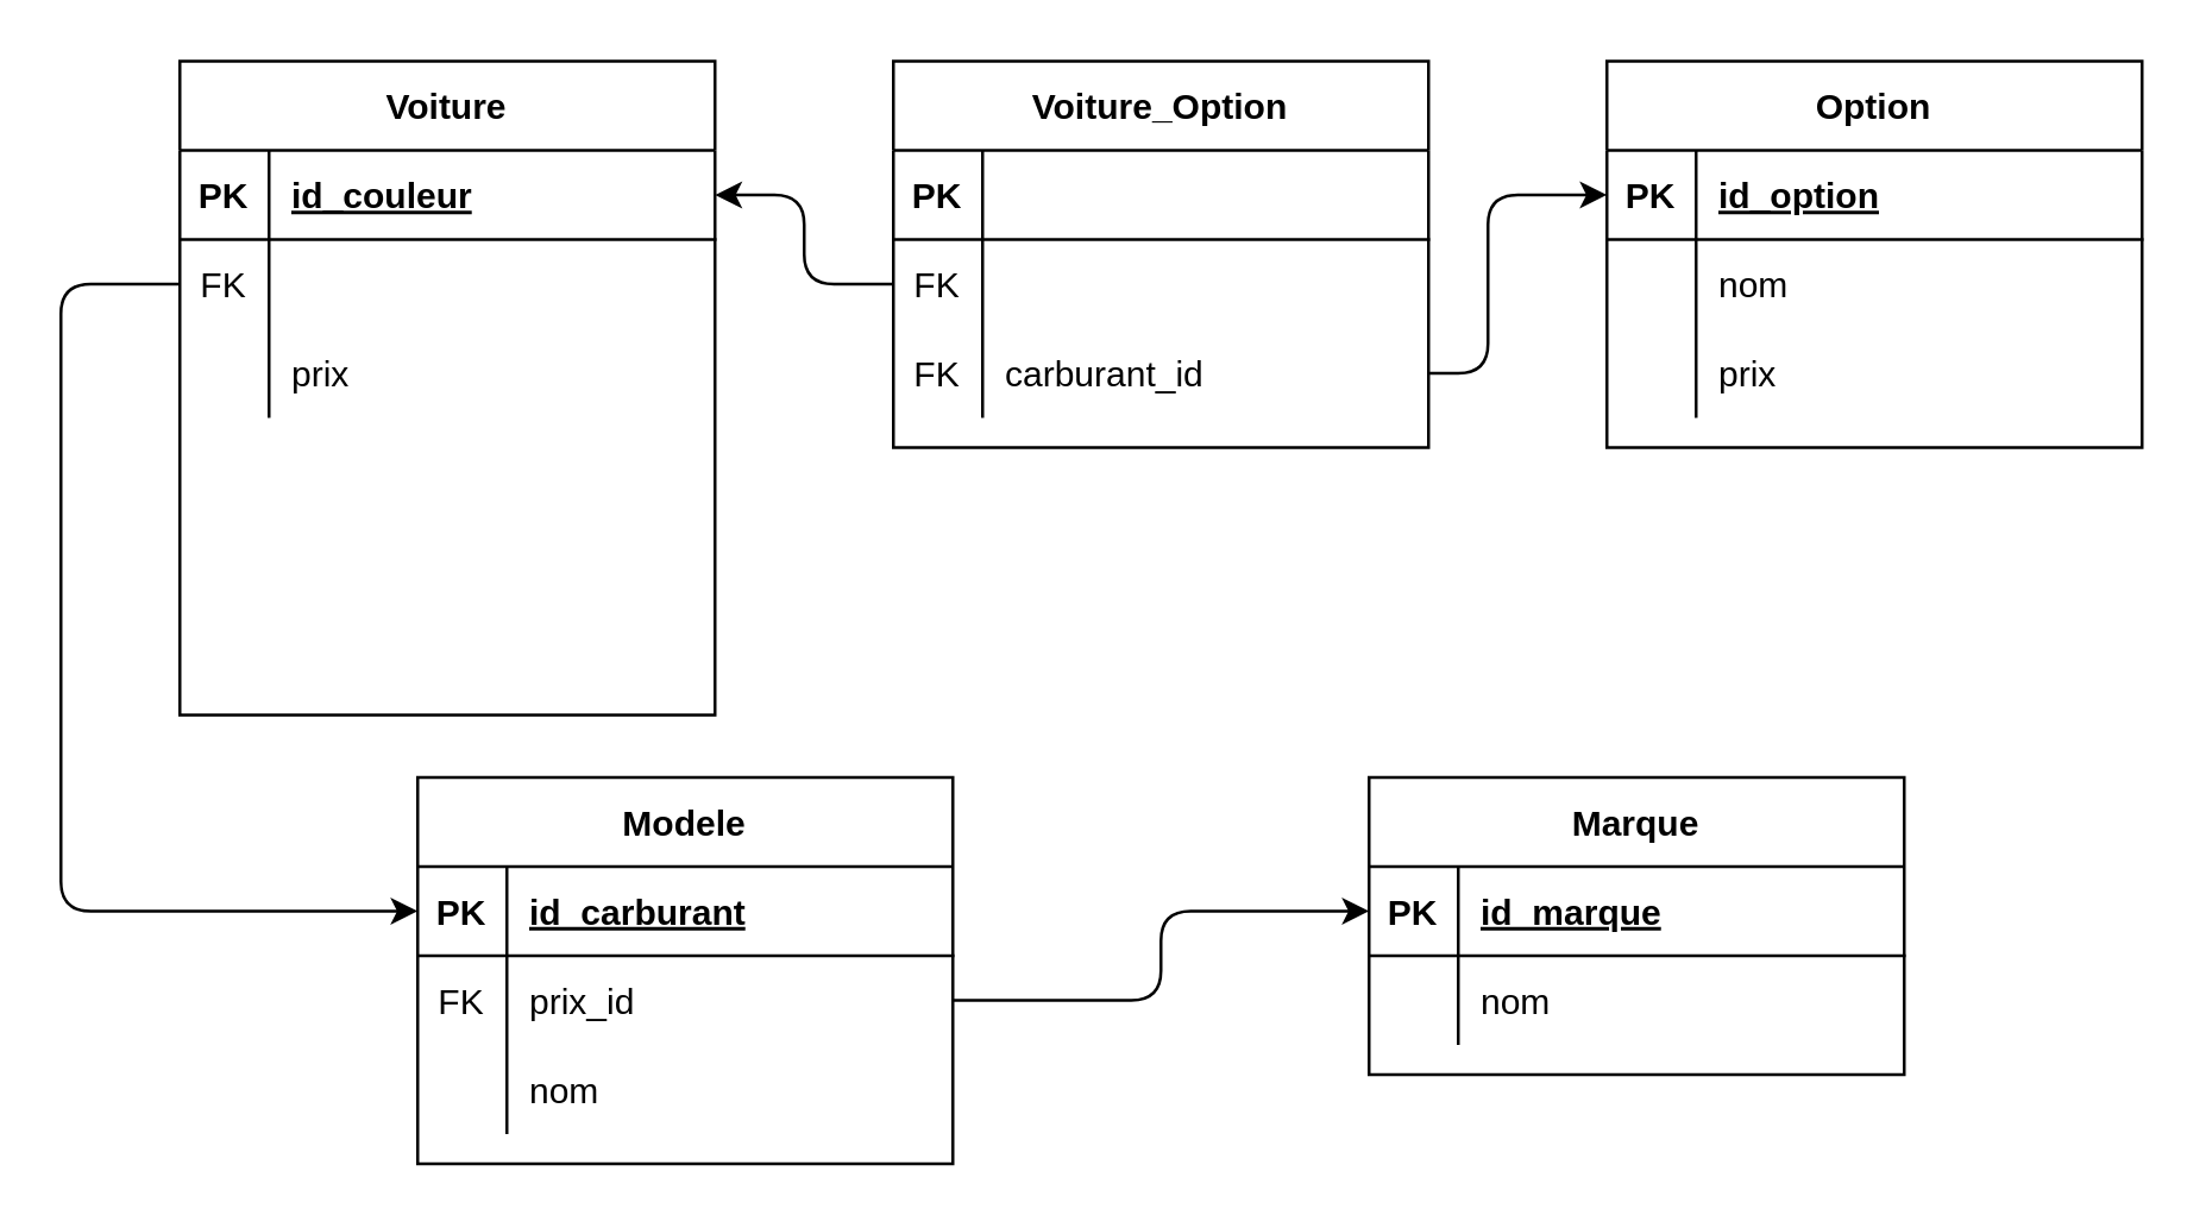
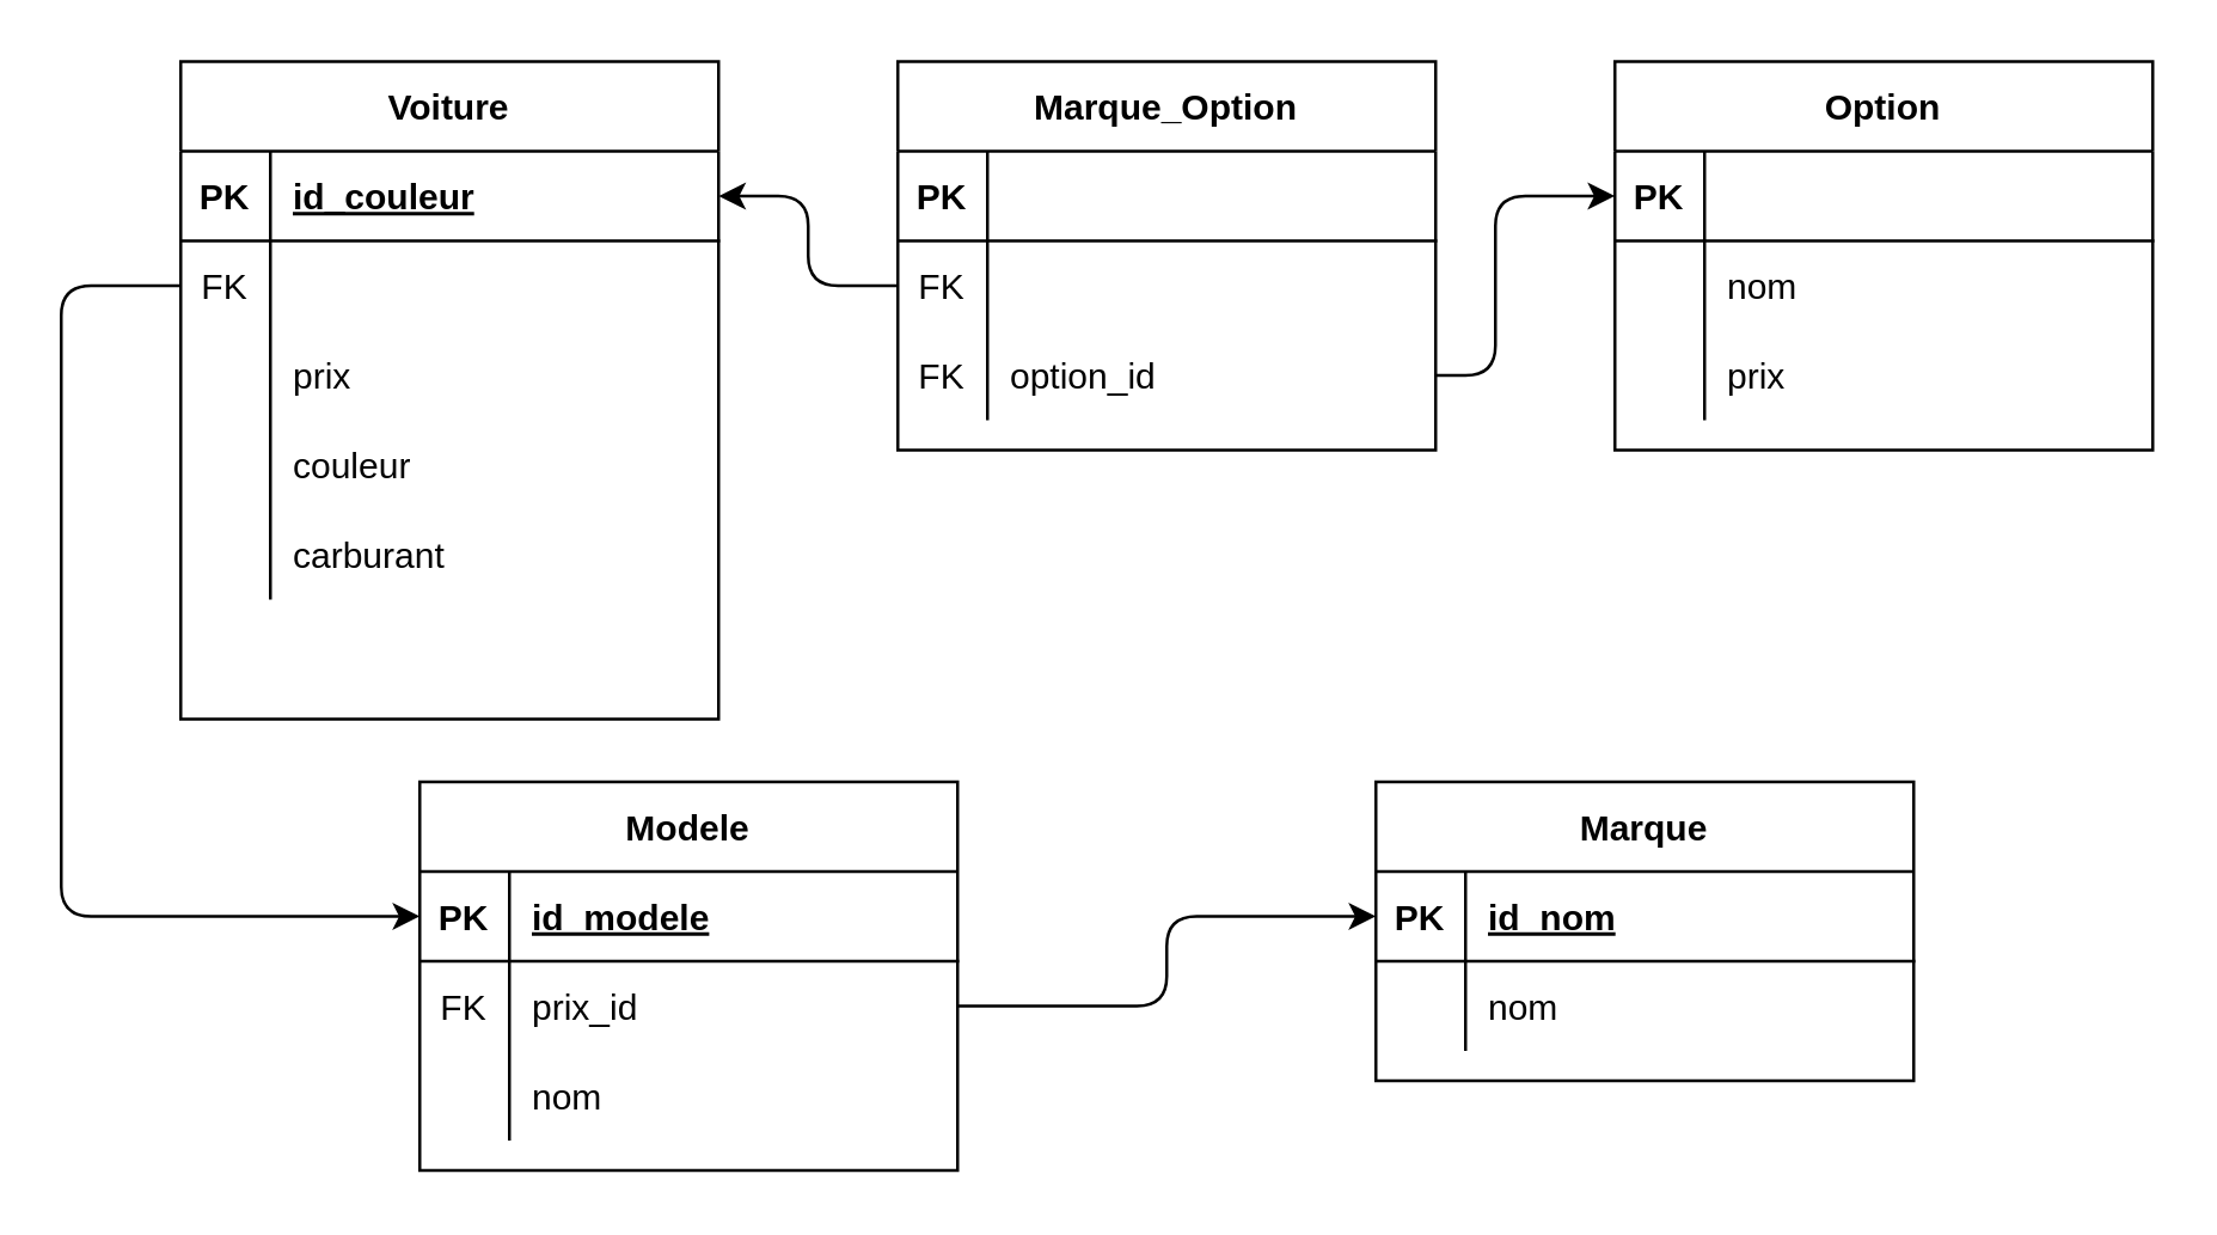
- <mxCell id="2" value="Voiture_Option" style="shape=table;startSize=30;container=1;collapsible=1;childLayout=tableLayout;fixedRows=1;rowLines=0;fontStyle=1;align=center;resizeLast=1;verticalAlign=middle;" vertex="1" parent="1"><mxGeometry x="300" y="20" width="180" height="130" as="geometry" /></mxCell>
+ <mxCell id="2" value="Marque_Option" style="shape=table;startSize=30;container=1;collapsible=1;childLayout=tableLayout;fixedRows=1;rowLines=0;fontStyle=1;align=center;resizeLast=1;verticalAlign=middle;" vertex="1" parent="1"><mxGeometry x="300" y="20" width="180" height="130" as="geometry" /></mxCell>
- <mxCell id="30" value="id_option" style="shape=partialRectangle;connectable=0;fillColor=none;top=0;left=0;bottom=0;right=0;align=left;spacingLeft=6;fontStyle=5;overflow=hidden;verticalAlign=middle;" vertex="1" parent="28"><mxGeometry x="30" width="150" height="30" as="geometry" /></mxCell>
- <mxCell id="9" value="carburant_id" style="shape=partialRectangle;connectable=0;fillColor=none;top=0;left=0;bottom=0;right=0;align=left;spacingLeft=6;fontStyle=0;overflow=hidden;" vertex="1" parent="7"><mxGeometry x="30" width="150" height="30" as="geometry" /></mxCell>
+ <mxCell id="9" value="option_id" style="shape=partialRectangle;connectable=0;fillColor=none;top=0;left=0;bottom=0;right=0;align=left;spacingLeft=6;fontStyle=0;overflow=hidden;" vertex="1" parent="7"><mxGeometry x="30" width="150" height="30" as="geometry" /></mxCell>
+ <mxCell id="48" value="couleur" style="shape=partialRectangle;connectable=0;fillColor=none;top=0;left=0;bottom=0;right=0;align=left;spacingLeft=6;overflow=hidden;verticalAlign=middle;" vertex="1" parent="46"><mxGeometry x="30" width="150" height="30" as="geometry" /></mxCell>
+ <mxCell id="51" value="carburant" style="shape=partialRectangle;connectable=0;fillColor=none;top=0;left=0;bottom=0;right=0;align=left;spacingLeft=6;overflow=hidden;verticalAlign=middle;" vertex="1" parent="49"><mxGeometry x="30" width="150" height="30" as="geometry" /></mxCell>
- <mxCell id="20" value="id_carburant" style="shape=partialRectangle;connectable=0;fillColor=none;top=0;left=0;bottom=0;right=0;align=left;spacingLeft=6;fontStyle=5;overflow=hidden;" vertex="1" parent="18"><mxGeometry x="30" width="150" height="30" as="geometry" /></mxCell>
+ <mxCell id="20" value="id_modele" style="shape=partialRectangle;connectable=0;fillColor=none;top=0;left=0;bottom=0;right=0;align=left;spacingLeft=6;fontStyle=5;overflow=hidden;" vertex="1" parent="18"><mxGeometry x="30" width="150" height="30" as="geometry" /></mxCell>
- <mxCell id="13" value="id_marque" style="shape=partialRectangle;connectable=0;fillColor=none;top=0;left=0;bottom=0;right=0;align=left;spacingLeft=6;fontStyle=5;overflow=hidden;" vertex="1" parent="11"><mxGeometry x="30" width="150" height="30" as="geometry" /></mxCell>
+ <mxCell id="13" value="id_nom" style="shape=partialRectangle;connectable=0;fillColor=none;top=0;left=0;bottom=0;right=0;align=left;spacingLeft=6;fontStyle=5;overflow=hidden;" vertex="1" parent="11"><mxGeometry x="30" width="150" height="30" as="geometry" /></mxCell>
